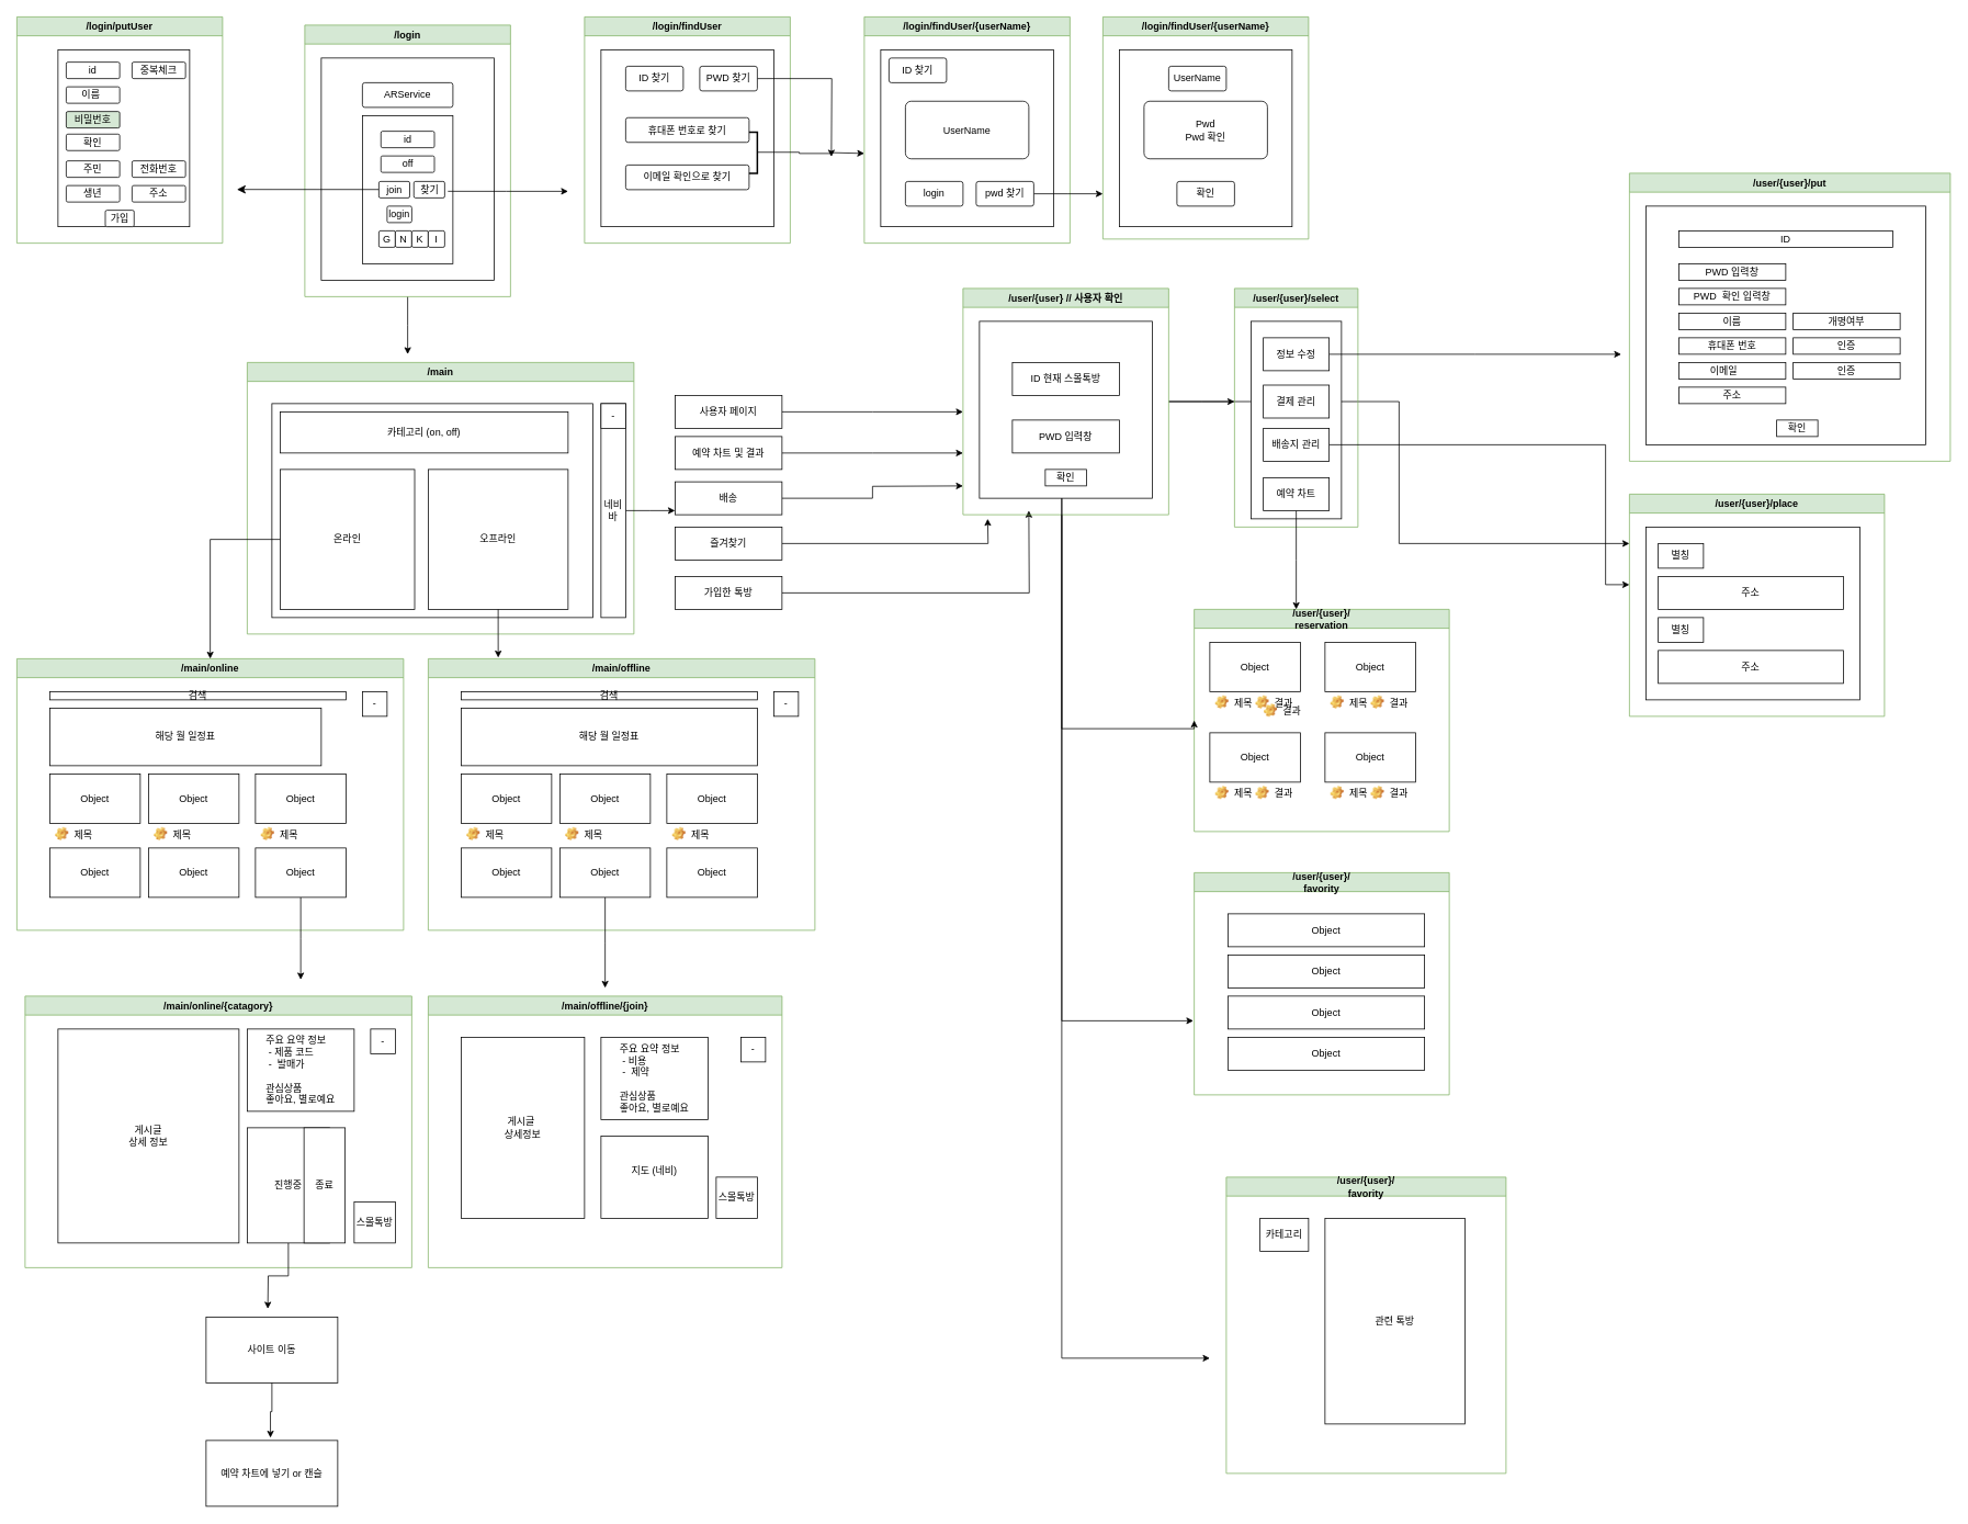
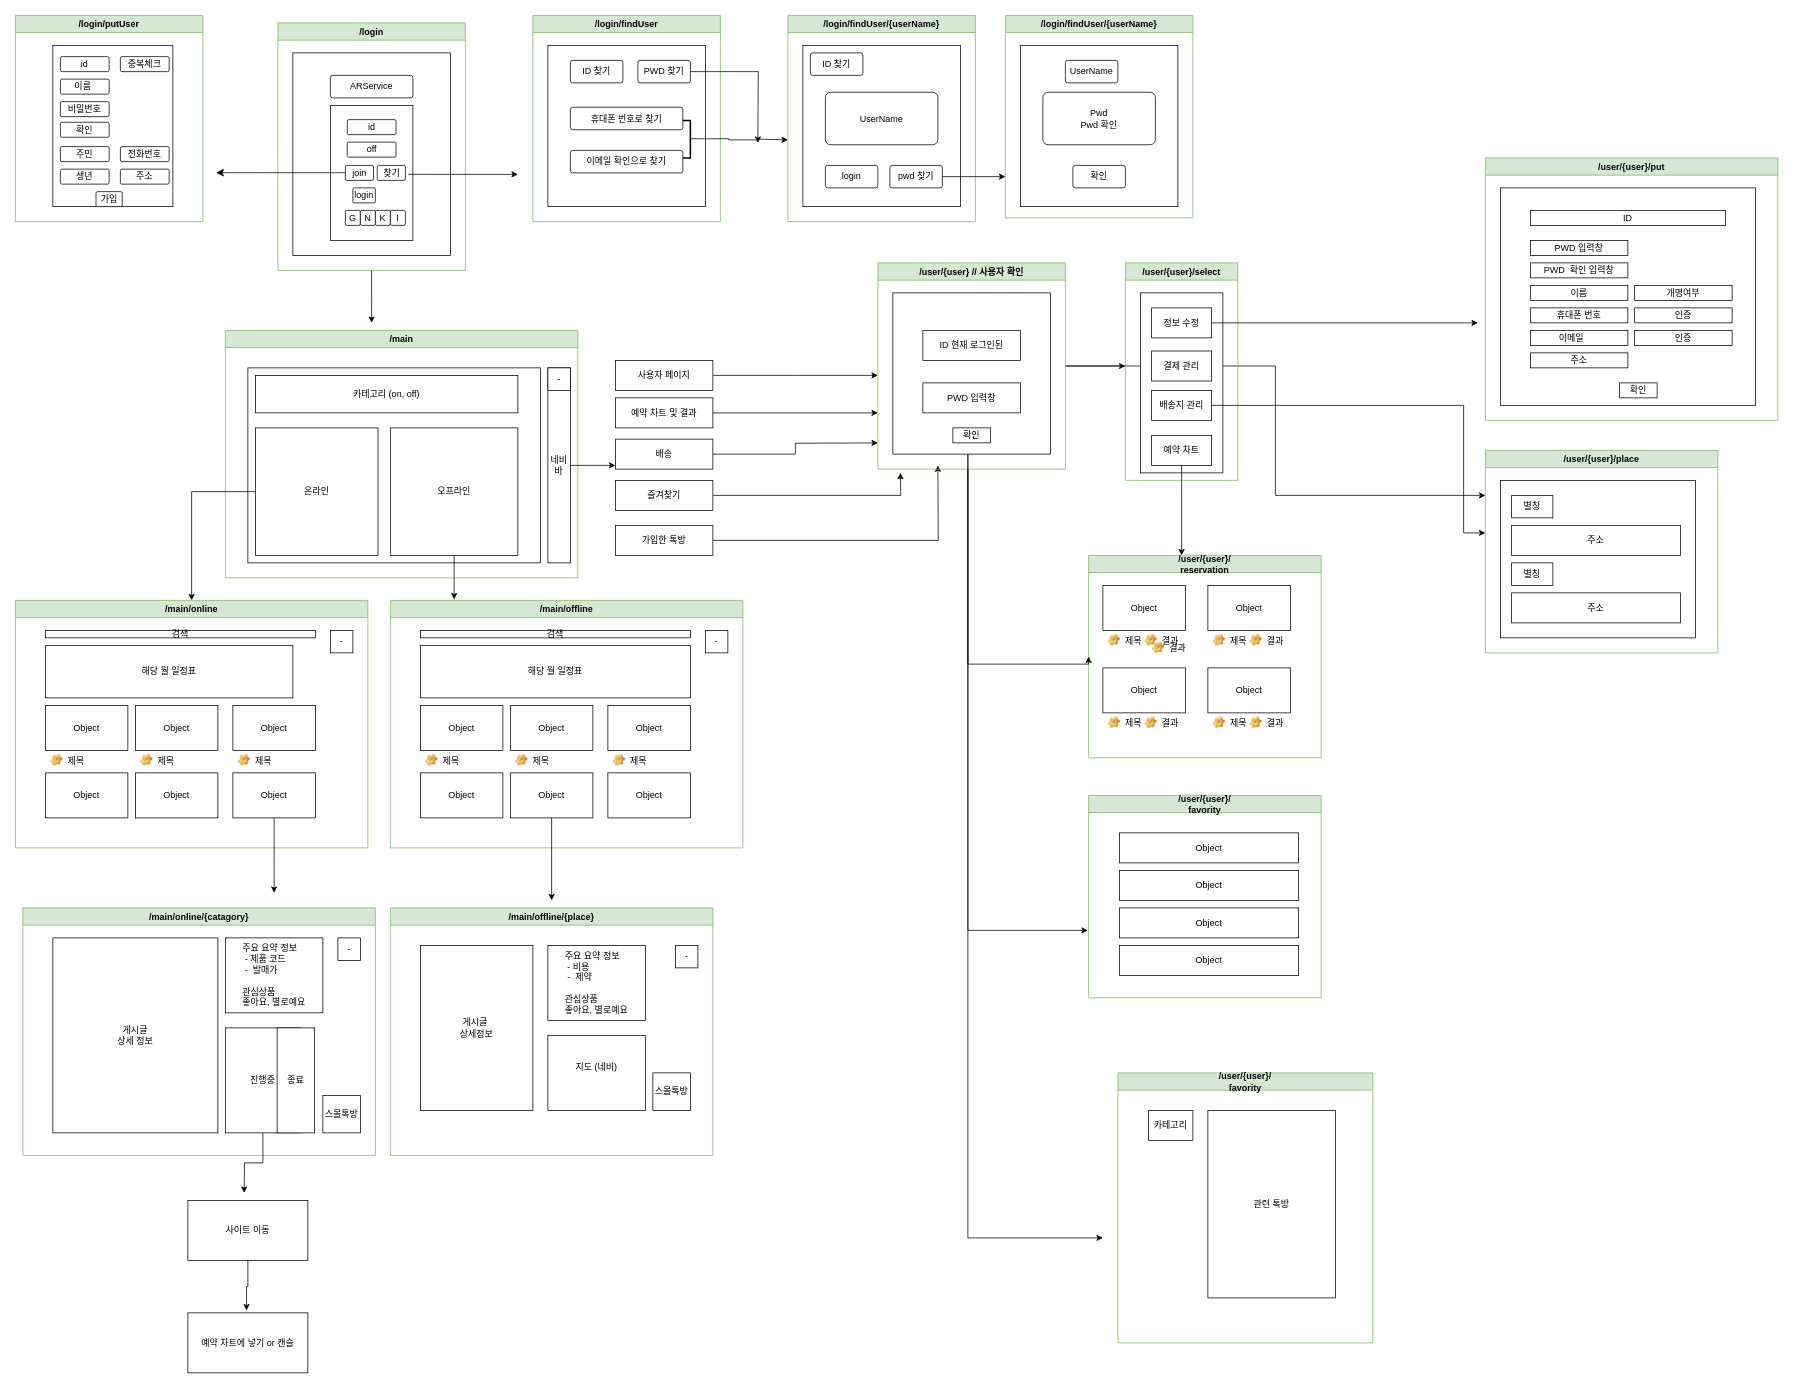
- <mxCell id="26" value="비밀번호" style="rounded=1;arcSize=10;whiteSpace=wrap;html=1;align=center;fillColor=#d5e8d4;" vertex="1" parent="18"><mxGeometry x="60" y="115" width="65" height="20" as="geometry" /></mxCell>
+ <mxCell id="26" value="비밀번호" style="rounded=1;arcSize=10;whiteSpace=wrap;html=1;align=center;" vertex="1" parent="18"><mxGeometry x="60" y="115" width="65" height="20" as="geometry" /></mxCell>
- <mxCell id="122" value="ID 현재 스몰톡방" style="html=1;whiteSpace=wrap;" vertex="1" parent="119"><mxGeometry x="60" y="90" width="130" height="40" as="geometry" /></mxCell>
+ <mxCell id="122" value="ID 현재 로그인된" style="html=1;whiteSpace=wrap;" vertex="1" parent="119"><mxGeometry x="60" y="90" width="130" height="40" as="geometry" /></mxCell>
- <mxCell id="99" value="/main/offline/{join}" style="swimlane;whiteSpace=wrap;html=1;fillColor=#d5e8d4;strokeColor=#82b366;" vertex="1" parent="1"><mxGeometry x="520" y="1210" width="430" height="330" as="geometry"><mxRectangle x="240" y="140" width="40" height="30" as="alternateBounds" /></mxGeometry></mxCell>
+ <mxCell id="99" value="/main/offline/{place}" style="swimlane;whiteSpace=wrap;html=1;fillColor=#d5e8d4;strokeColor=#82b366;" vertex="1" parent="1"><mxGeometry x="520" y="1210" width="430" height="330" as="geometry"><mxRectangle x="240" y="140" width="40" height="30" as="alternateBounds" /></mxGeometry></mxCell>
